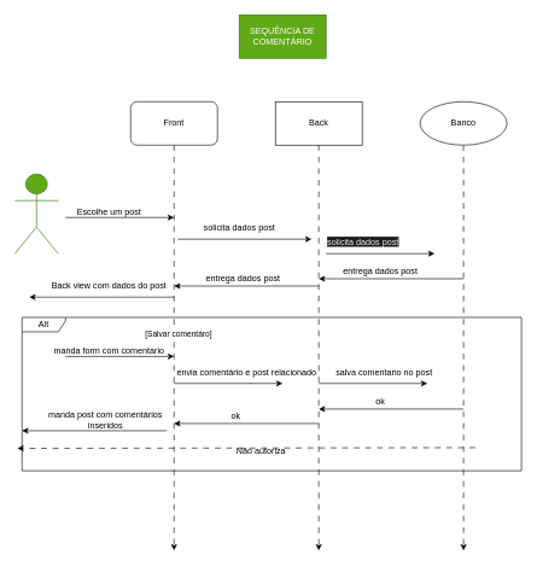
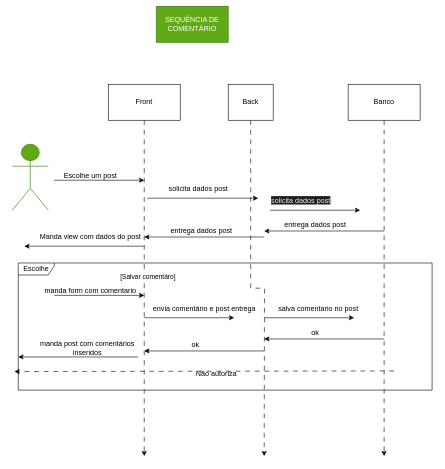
- <mxCell id="3" value="SEQUÊNCIA DE COMENTÁRIO" style="rounded=0;whiteSpace=wrap;html=1;fillColor=#60a917;fontColor=#ffffff;strokeColor=#2D7600;" parent="1" vertex="1"><mxGeometry x="330" y="20" width="120" height="60" as="geometry" /></mxCell>
+ <mxCell id="3" value="SEQUÊNCIA DE COMENTÁRIO" style="rounded=0;whiteSpace=wrap;html=1;fillColor=#60a917;fontColor=#ffffff;strokeColor=#2D7600;" parent="1" vertex="1"><mxGeometry x="260" y="10" width="120" height="60" as="geometry" /></mxCell>
- <mxCell id="5" value="Front" style="whiteSpace=wrap;html=1;rounded=1;" parent="1" vertex="1"><mxGeometry x="180" y="140" width="120" height="60" as="geometry" /></mxCell>
+ <mxCell id="5" value="Front" style="rounded=0;whiteSpace=wrap;html=1;" parent="1" vertex="1"><mxGeometry x="180" y="140" width="120" height="60" as="geometry" /></mxCell>
- <mxCell id="7" value="Back" style="rounded=0;whiteSpace=wrap;html=1;" parent="1" vertex="1"><mxGeometry x="380" y="140" width="120" height="60" as="geometry" /></mxCell>
+ <mxCell id="7" value="Back" style="rounded=0;whiteSpace=wrap;html=1;" parent="1" vertex="1"><mxGeometry x="380" y="140" width="75" height="60" as="geometry" /></mxCell>
- <mxCell id="10" value="Banco" style="ellipse;whiteSpace=wrap;html=1;" parent="1" vertex="1"><mxGeometry x="580" y="140" width="120" height="60" as="geometry" /></mxCell>
+ <mxCell id="10" value="Banco" style="rounded=0;whiteSpace=wrap;html=1;" parent="1" vertex="1"><mxGeometry x="580" y="140" width="120" height="60" as="geometry" /></mxCell>
- <mxCell id="13" value="Back view com dados do post" style="text;html=1;align=center;verticalAlign=middle;resizable=0;points=[];autosize=1;strokeColor=none;fillColor=none;" parent="1" vertex="1"><mxGeometry x="55" y="380" width="190" height="30" as="geometry" /></mxCell>
+ <mxCell id="13" value="Manda view com dados do post" style="text;html=1;align=center;verticalAlign=middle;resizable=0;points=[];autosize=1;strokeColor=none;fillColor=none;" parent="1" vertex="1"><mxGeometry x="55" y="380" width="190" height="30" as="geometry" /></mxCell>
- <mxCell id="16" value="Alt" style="shape=umlFrame;whiteSpace=wrap;html=1;pointerEvents=0;width=60;height=20;" parent="1" vertex="1"><mxGeometry x="30" y="438" width="690" height="212" as="geometry" /></mxCell>
+ <mxCell id="16" value="Escolhe" style="shape=umlFrame;whiteSpace=wrap;html=1;pointerEvents=0;width=60;height=20;" parent="1" vertex="1"><mxGeometry x="30" y="438" width="690" height="212" as="geometry" /></mxCell>
- <mxCell id="25" value="envia comentário e post relacionado" style="text;html=1;align=center;verticalAlign=middle;resizable=0;points=[];autosize=1;strokeColor=none;fillColor=none;" vertex="1" parent="1"><mxGeometry x="230" y="500" width="220" height="30" as="geometry" /></mxCell>
+ <mxCell id="25" value="envia comentário e post entrega" style="text;html=1;align=center;verticalAlign=middle;resizable=0;points=[];autosize=1;strokeColor=none;fillColor=none;" vertex="1" parent="1"><mxGeometry x="230" y="500" width="220" height="30" as="geometry" /></mxCell>
